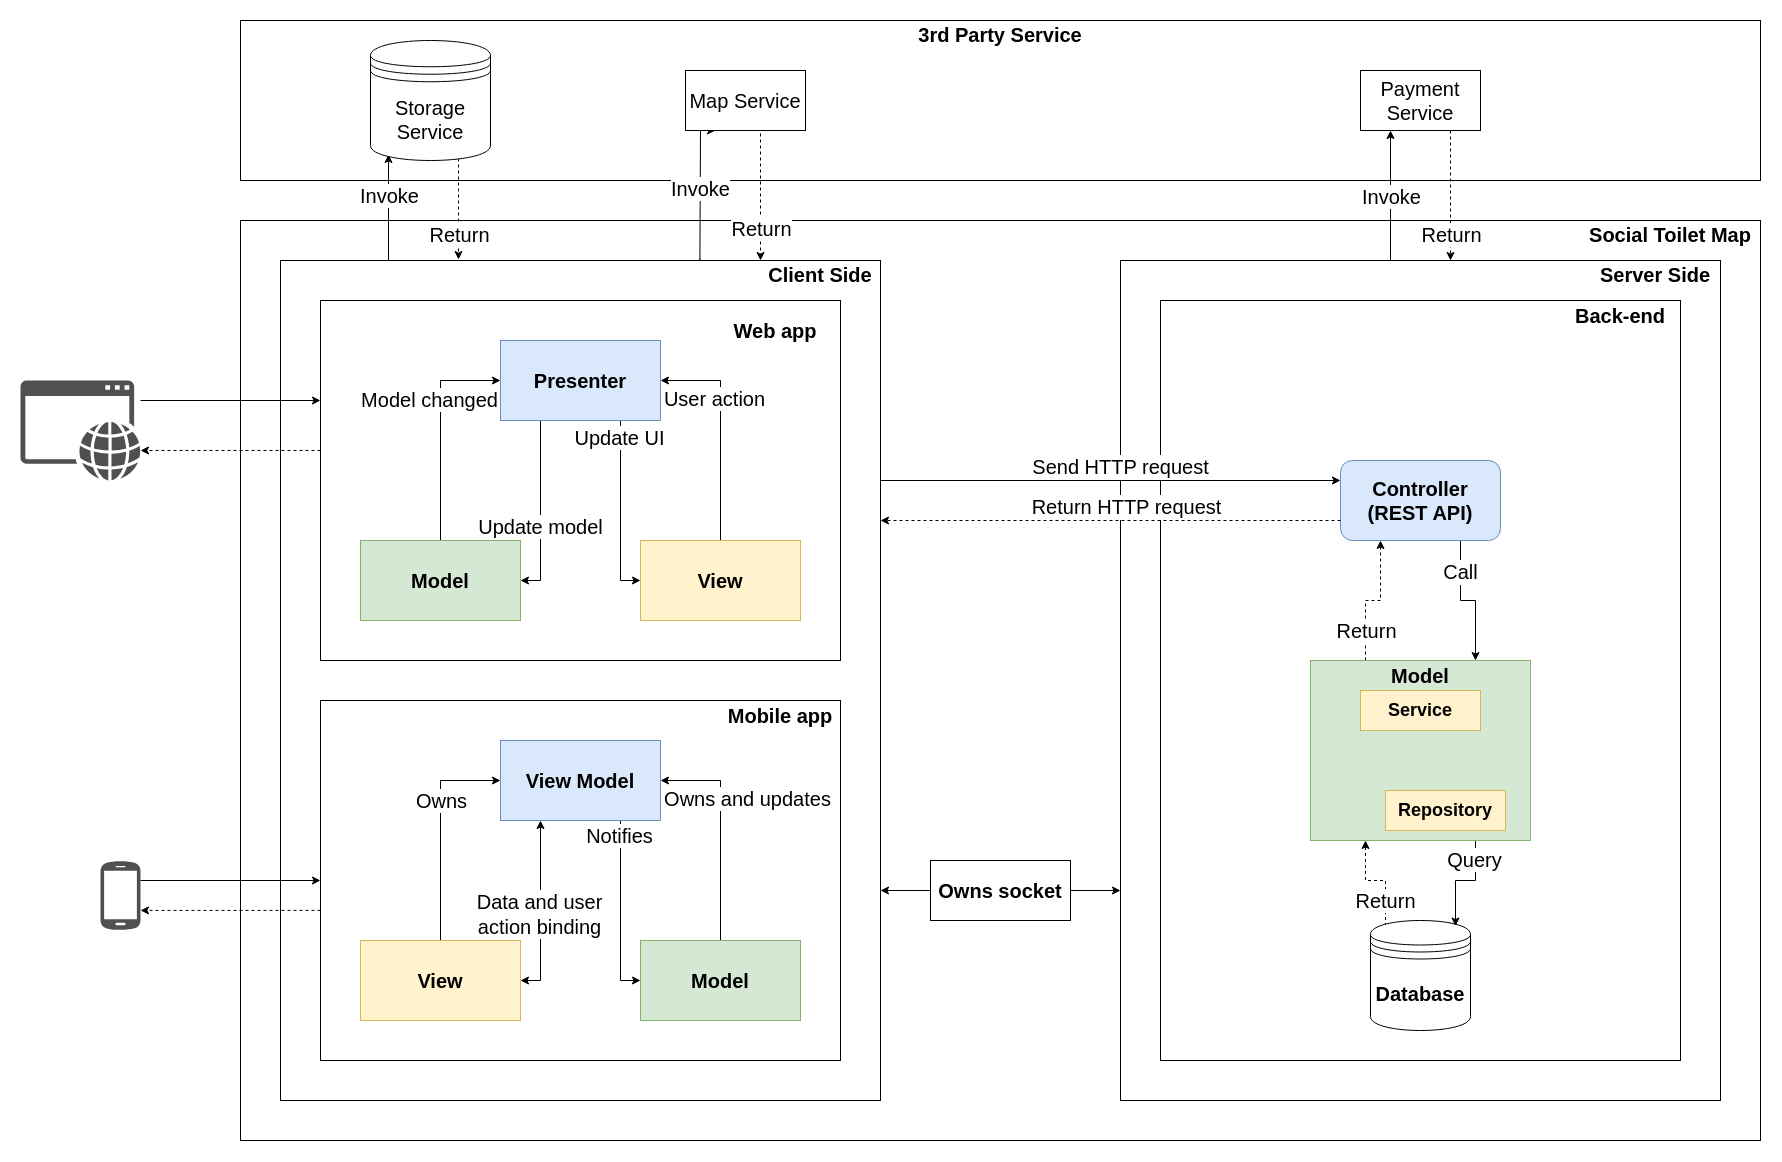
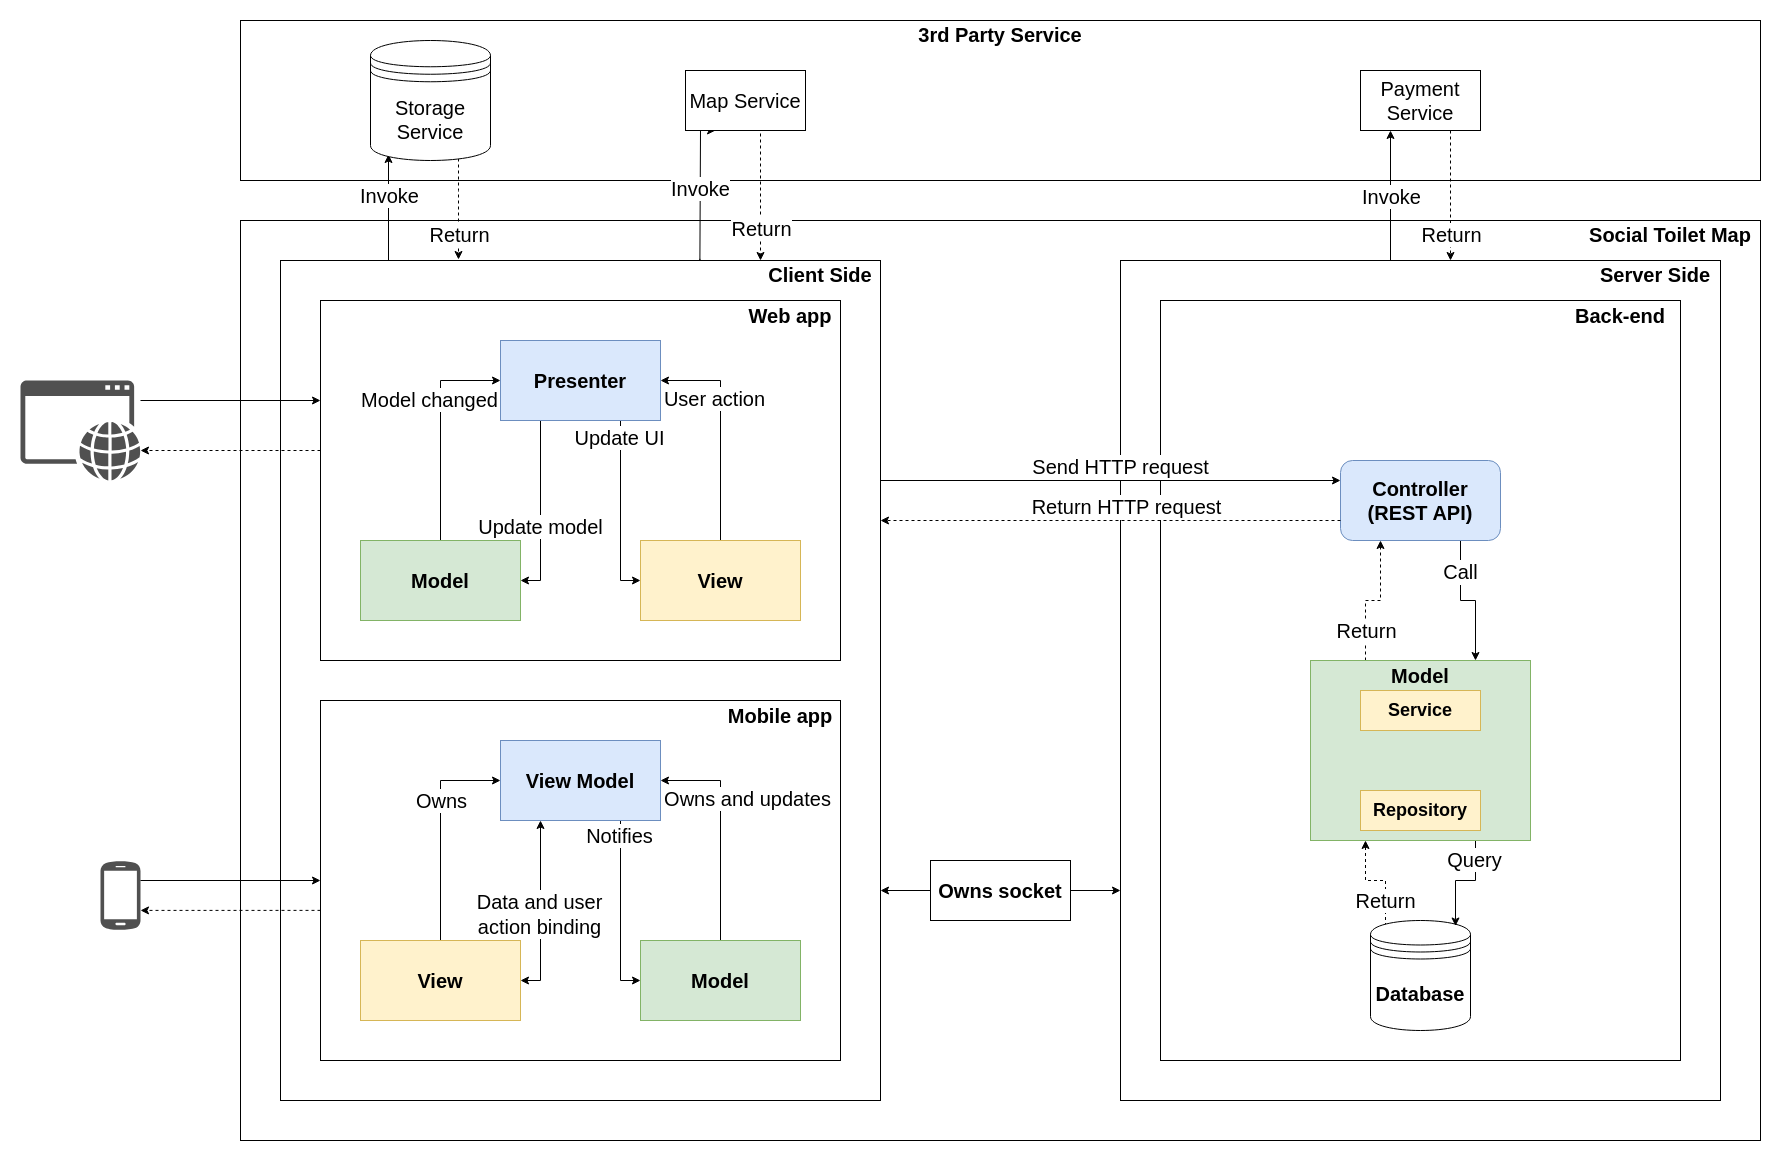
- <mxCell id="28" value="&lt;b&gt;&lt;font style=&quot;font-size: 20px;&quot;&gt;Web app&lt;/font&gt;&lt;/b&gt;" style="text;html=1;strokeColor=none;fillColor=none;align=center;verticalAlign=middle;whiteSpace=wrap;rounded=0;" parent="1" vertex="1"><mxGeometry x="725" y="315" width="100" height="30" as="geometry" /></mxCell>
+ <mxCell id="28" value="&lt;b&gt;&lt;font style=&quot;font-size: 20px;&quot;&gt;Web app&lt;/font&gt;&lt;/b&gt;" style="text;html=1;strokeColor=none;fillColor=none;align=center;verticalAlign=middle;whiteSpace=wrap;rounded=0;" parent="1" vertex="1"><mxGeometry x="740" y="300" width="100" height="30" as="geometry" /></mxCell>
- <mxCell id="79" value="&lt;b style=&quot;&quot;&gt;&lt;font style=&quot;font-size: 18px;&quot;&gt;Repository&lt;/font&gt;&lt;/b&gt;" style="rounded=0;whiteSpace=wrap;html=1;fillColor=#fff2cc;strokeColor=#d6b656;" parent="1" vertex="1"><mxGeometry x="1385" y="790" width="120" height="40" as="geometry" /></mxCell>
+ <mxCell id="79" value="&lt;b style=&quot;&quot;&gt;&lt;font style=&quot;font-size: 18px;&quot;&gt;Repository&lt;/font&gt;&lt;/b&gt;" style="rounded=0;whiteSpace=wrap;html=1;fillColor=#fff2cc;strokeColor=#d6b656;" parent="1" vertex="1"><mxGeometry x="1360" y="790" width="120" height="40" as="geometry" /></mxCell>
